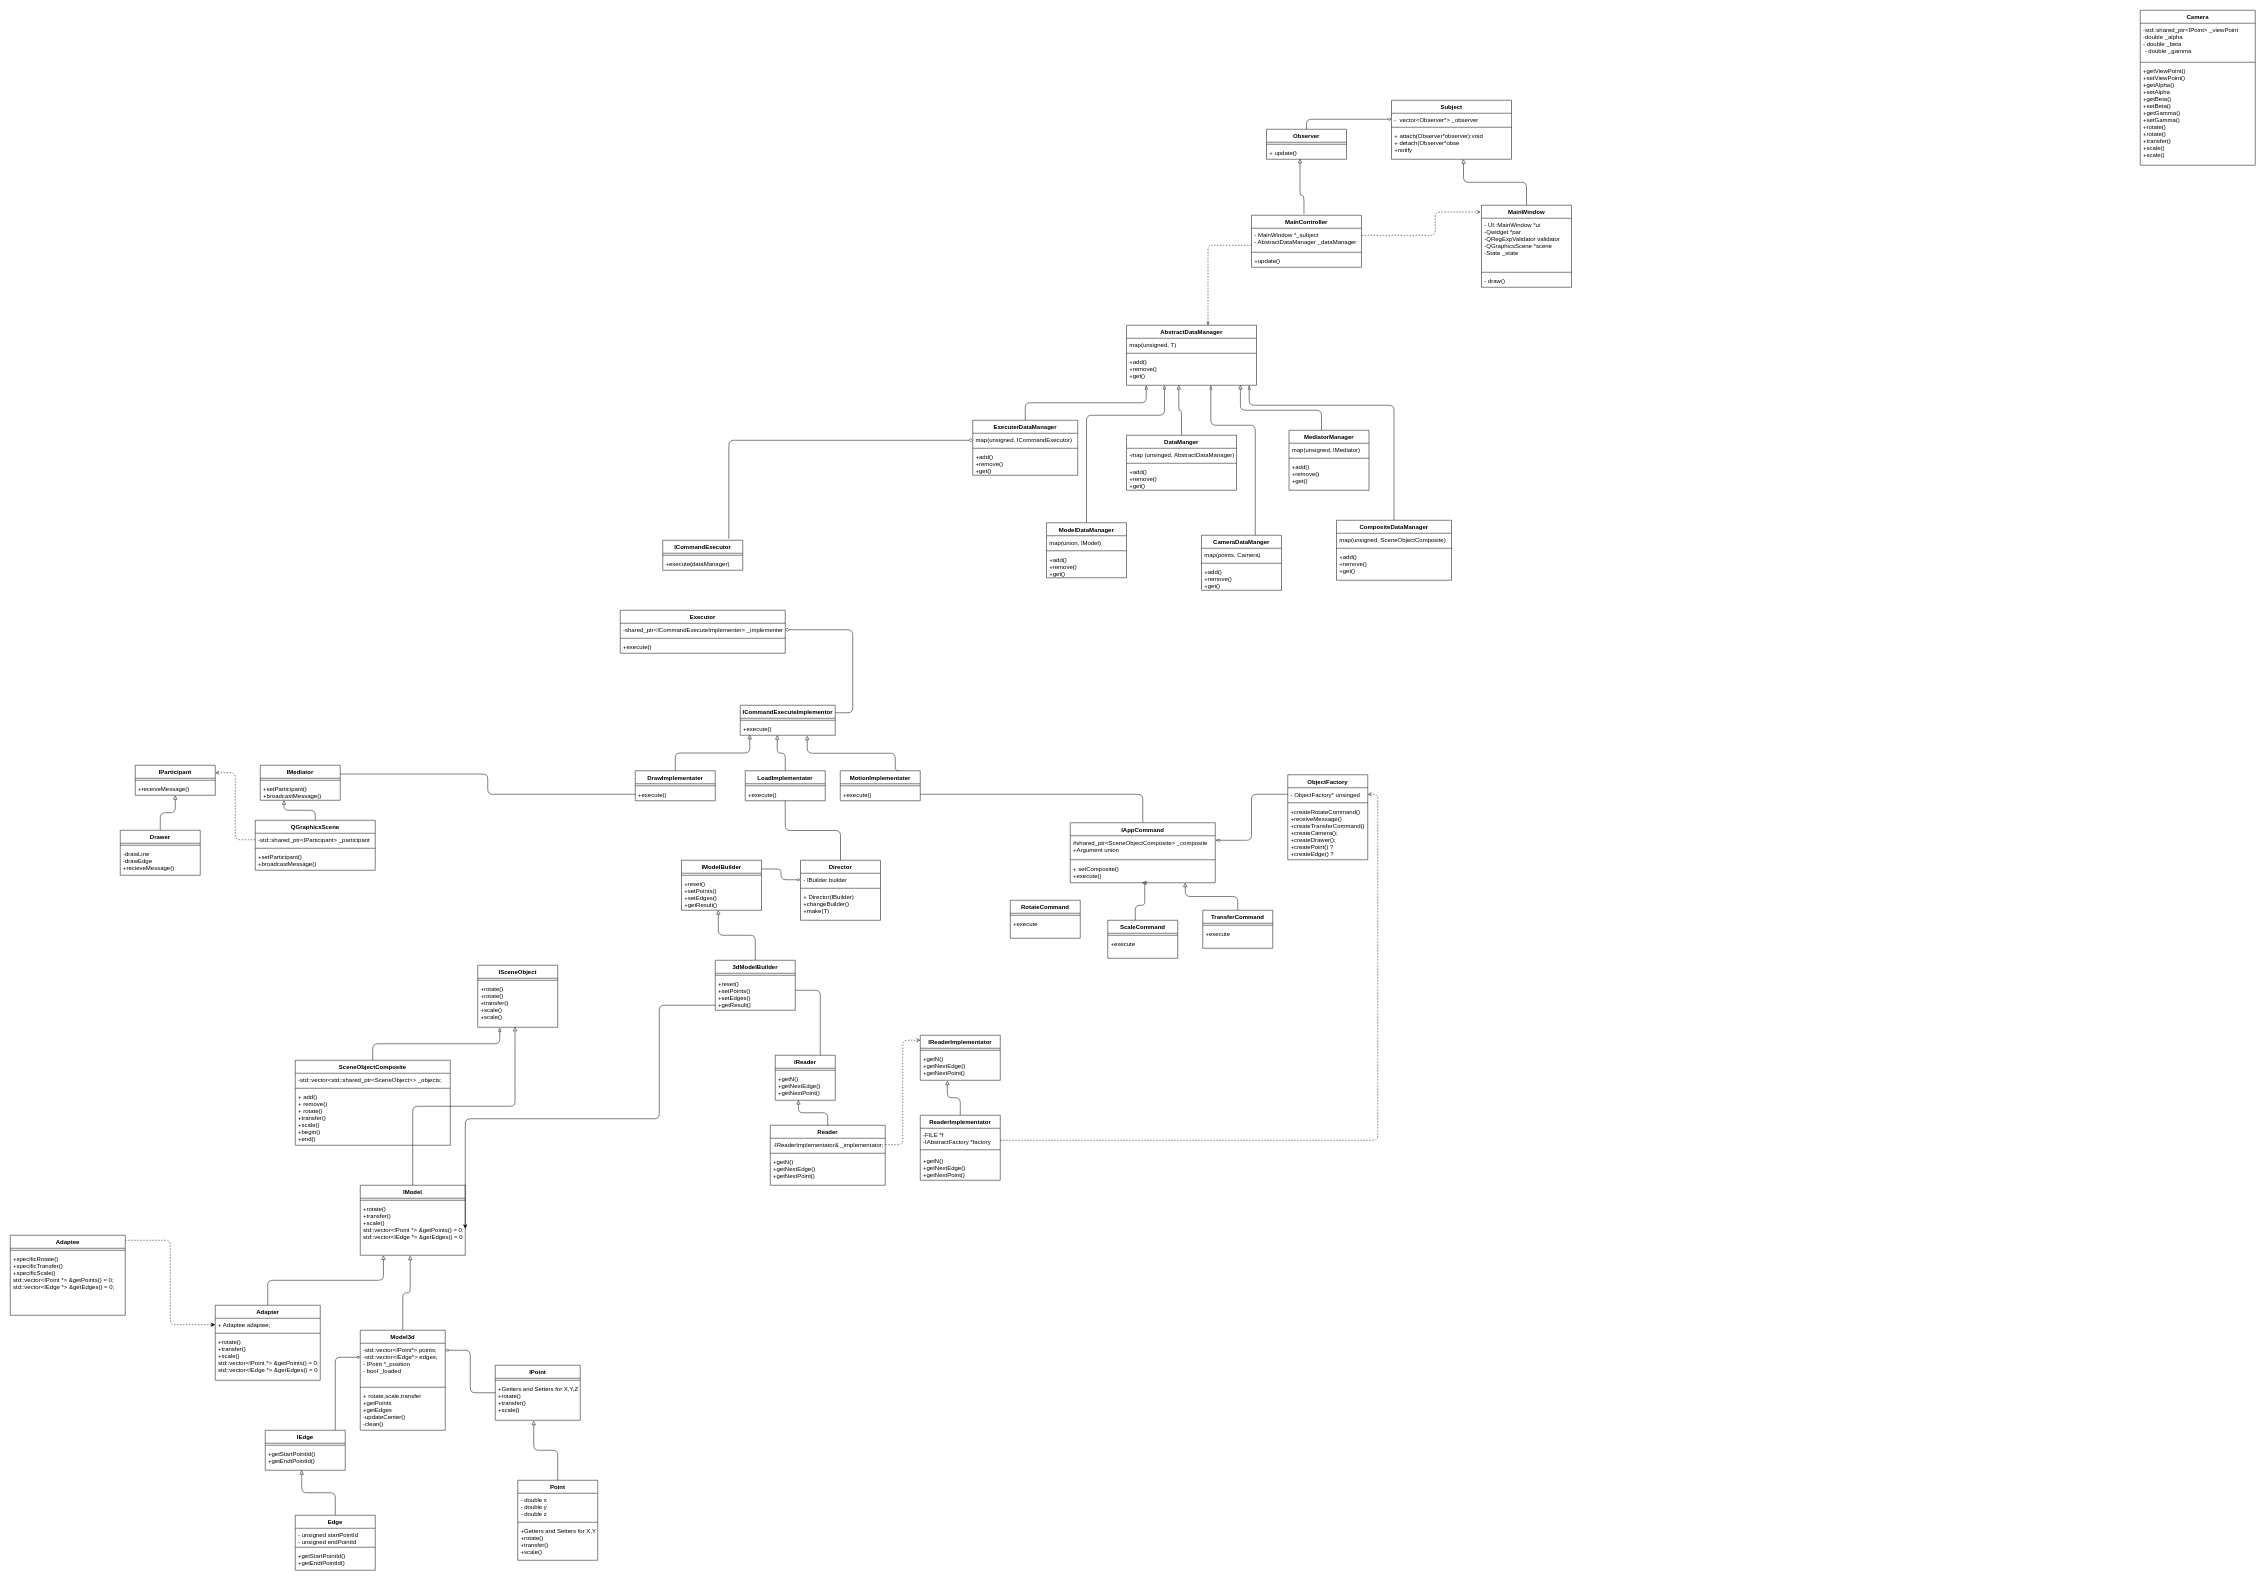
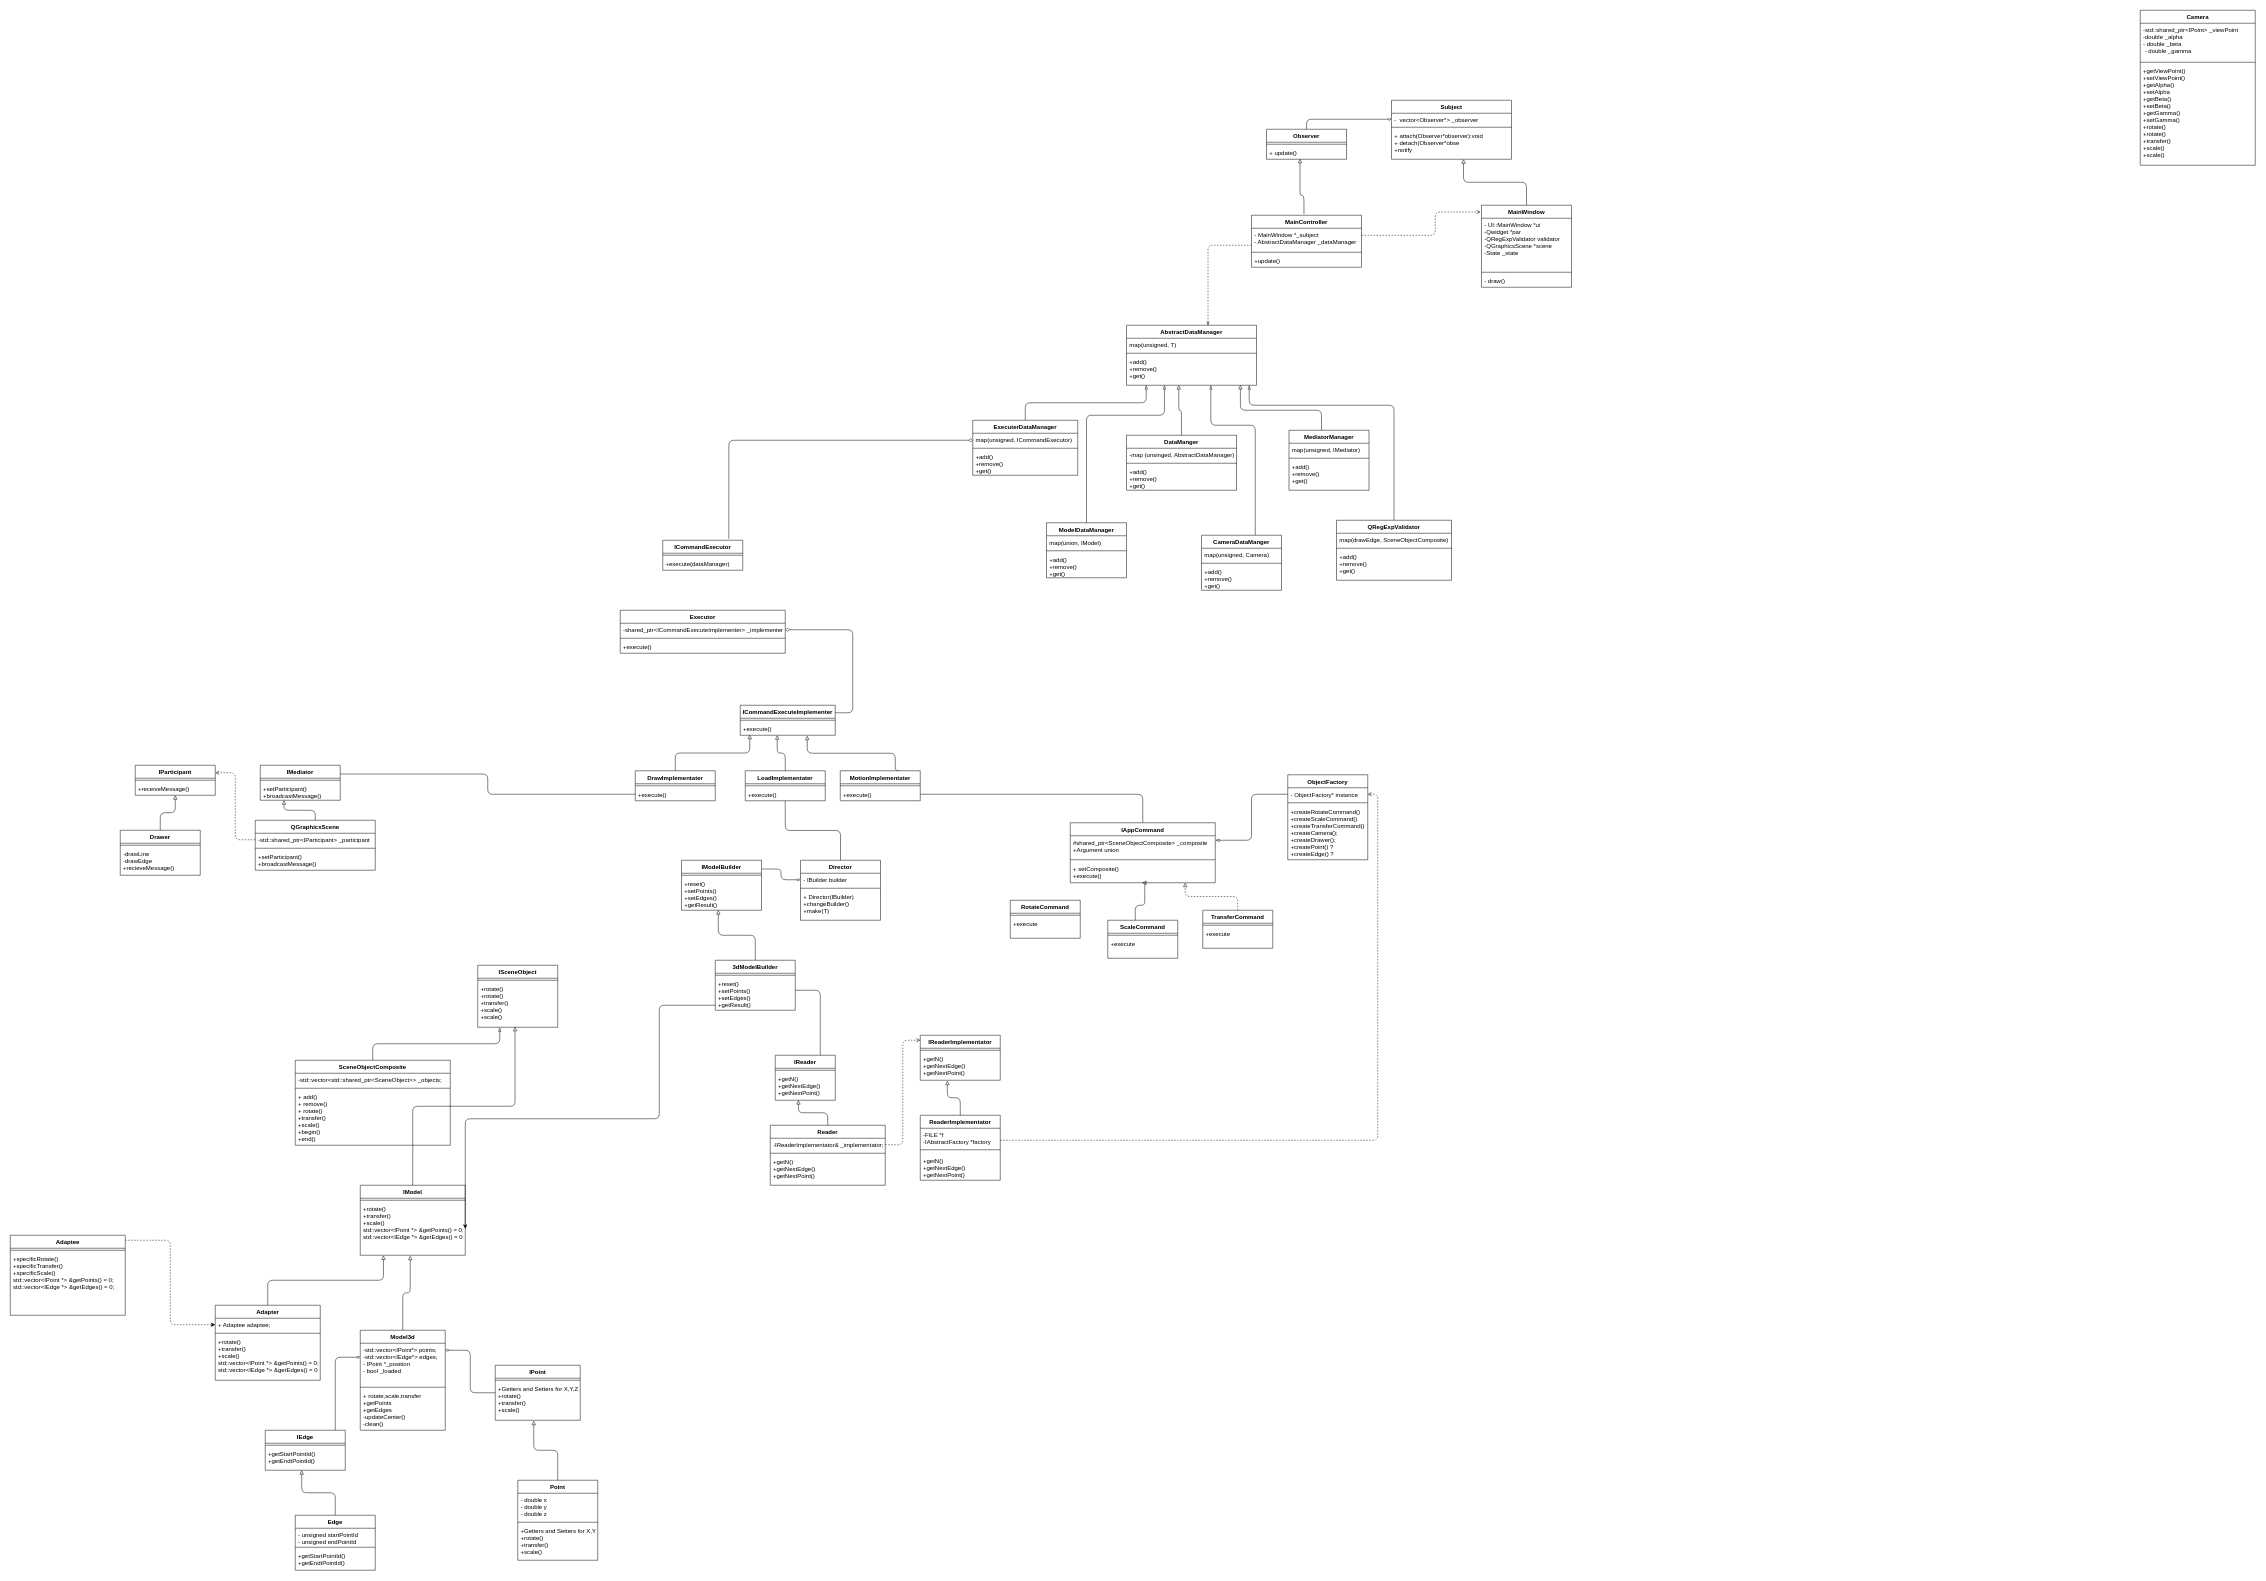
- <mxCell id="68" value="CompositeDataManager" style="swimlane;fontStyle=1;align=center;verticalAlign=top;childLayout=stackLayout;horizontal=1;startSize=26;horizontalStack=0;resizeParent=1;resizeParentMax=0;resizeLast=0;collapsible=1;marginBottom=0;" vertex="1" parent="1"><mxGeometry x="2672.5" y="1040" width="230" height="120" as="geometry" /></mxCell>
+ <mxCell id="68" value="QRegExpValidator" style="swimlane;fontStyle=1;align=center;verticalAlign=top;childLayout=stackLayout;horizontal=1;startSize=26;horizontalStack=0;resizeParent=1;resizeParentMax=0;resizeLast=0;collapsible=1;marginBottom=0;" vertex="1" parent="1"><mxGeometry x="2672.5" y="1040" width="230" height="120" as="geometry" /></mxCell>
- <mxCell id="69" value="map(unsigned, SceneObjectComposite)" style="text;strokeColor=none;fillColor=none;align=left;verticalAlign=top;spacingLeft=4;spacingRight=4;overflow=hidden;rotatable=0;points=[[0,0.5],[1,0.5]];portConstraint=eastwest;" vertex="1" parent="68"><mxGeometry y="26" width="230" height="26" as="geometry" /></mxCell>
+ <mxCell id="69" value="map(drawEdge, SceneObjectComposite)" style="text;strokeColor=none;fillColor=none;align=left;verticalAlign=top;spacingLeft=4;spacingRight=4;overflow=hidden;rotatable=0;points=[[0,0.5],[1,0.5]];portConstraint=eastwest;" vertex="1" parent="68"><mxGeometry y="26" width="230" height="26" as="geometry" /></mxCell>
- <mxCell id="47" value="map(points, Camera)" style="text;strokeColor=none;fillColor=none;align=left;verticalAlign=top;spacingLeft=4;spacingRight=4;overflow=hidden;rotatable=0;points=[[0,0.5],[1,0.5]];portConstraint=eastwest;" vertex="1" parent="46"><mxGeometry y="26" width="160" height="26" as="geometry" /></mxCell>
+ <mxCell id="47" value="map(unsigned, Camera)" style="text;strokeColor=none;fillColor=none;align=left;verticalAlign=top;spacingLeft=4;spacingRight=4;overflow=hidden;rotatable=0;points=[[0,0.5],[1,0.5]];portConstraint=eastwest;" vertex="1" parent="46"><mxGeometry y="26" width="160" height="26" as="geometry" /></mxCell>
- <mxCell id="60" value="ICommandExecuteImplementor" style="swimlane;fontStyle=1;align=center;verticalAlign=top;childLayout=stackLayout;horizontal=1;startSize=26;horizontalStack=0;resizeParent=1;resizeParentMax=0;resizeLast=0;collapsible=1;marginBottom=0;" parent="1" vertex="1"><mxGeometry x="1480" y="1410" width="190" height="60" as="geometry" /></mxCell>
+ <mxCell id="60" value="ICommandExecuteImplementer" style="swimlane;fontStyle=1;align=center;verticalAlign=top;childLayout=stackLayout;horizontal=1;startSize=26;horizontalStack=0;resizeParent=1;resizeParentMax=0;resizeLast=0;collapsible=1;marginBottom=0;" parent="1" vertex="1"><mxGeometry x="1480" y="1410" width="190" height="60" as="geometry" /></mxCell>
- <mxCell id="134" value="- ObjectFactory* unsinged" style="text;strokeColor=none;fillColor=none;align=left;verticalAlign=top;spacingLeft=4;spacingRight=4;overflow=hidden;rotatable=0;points=[[0,0.5],[1,0.5]];portConstraint=eastwest;" vertex="1" parent="133"><mxGeometry y="26" width="160" height="26" as="geometry" /></mxCell>
+ <mxCell id="134" value="- ObjectFactory* instance" style="text;strokeColor=none;fillColor=none;align=left;verticalAlign=top;spacingLeft=4;spacingRight=4;overflow=hidden;rotatable=0;points=[[0,0.5],[1,0.5]];portConstraint=eastwest;" vertex="1" parent="133"><mxGeometry y="26" width="160" height="26" as="geometry" /></mxCell>
- <mxCell id="136" value="+createRotateCommand()&#10;+receiveMessage()&#10;+createTransferCommand()&#10;+createCamera();&#10;+createDrawer();&#10;+createPoint() ?&#10;+createEdge() ?" style="text;strokeColor=none;fillColor=none;align=left;verticalAlign=top;spacingLeft=4;spacingRight=4;overflow=hidden;rotatable=0;points=[[0,0.5],[1,0.5]];portConstraint=eastwest;" vertex="1" parent="133"><mxGeometry y="60" width="160" height="110" as="geometry" /></mxCell>
+ <mxCell id="136" value="+createRotateCommand()&#10;+createScaleCommand()&#10;+createTransferCommand()&#10;+createCamera();&#10;+createDrawer();&#10;+createPoint() ?&#10;+createEdge() ?" style="text;strokeColor=none;fillColor=none;align=left;verticalAlign=top;spacingLeft=4;spacingRight=4;overflow=hidden;rotatable=0;points=[[0,0.5],[1,0.5]];portConstraint=eastwest;" vertex="1" parent="133"><mxGeometry y="60" width="160" height="110" as="geometry" /></mxCell>
- <mxCell id="5" style="edgeStyle=orthogonalEdgeStyle;rounded=1;orthogonalLoop=1;jettySize=auto;html=1;entryX=0.793;entryY=1;entryDx=0;entryDy=0;entryPerimeter=0;endArrow=block;endFill=0;" parent="1" source="121" target="169" edge="1"><mxGeometry relative="1" as="geometry" /></mxCell>
+ <mxCell id="5" style="edgeStyle=orthogonalEdgeStyle;rounded=1;orthogonalLoop=1;jettySize=auto;html=1;entryX=0.793;entryY=1;entryDx=0;entryDy=0;entryPerimeter=0;endArrow=block;endFill=0;dashed=1;" parent="1" source="121" target="169" edge="1"><mxGeometry relative="1" as="geometry" /></mxCell>
